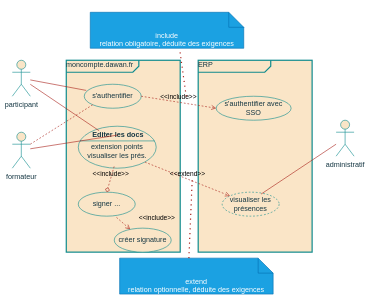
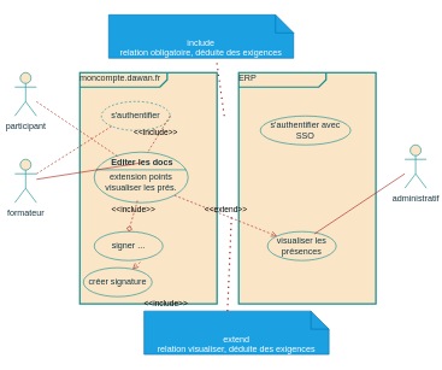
- <mxCell id="22" value="" style="endArrow=none;html=1;rounded=0;entryX=0.035;entryY=0.257;entryDx=0;entryDy=0;entryPerimeter=0;labelBackgroundColor=none;strokeColor=#A8201A;fontColor=default;" edge="1" parent="1" source="2" target="7"><mxGeometry width="50" height="50" relative="1" as="geometry"><mxPoint x="230" y="320" as="sourcePoint" /><mxPoint x="280" y="270" as="targetPoint" /></mxGeometry></mxCell>
- <mxCell id="7" value="s'authentifier" style="ellipse;whiteSpace=wrap;html=1;labelBackgroundColor=none;fillColor=#FAE5C7;strokeColor=#0F8B8D;fontColor=#143642;" vertex="1" parent="1"><mxGeometry x="140" y="140" width="95" height="40" as="geometry" /></mxCell>
+ <mxCell id="7" value="s'authentifier" style="ellipse;whiteSpace=wrap;html=1;labelBackgroundColor=none;fillColor=#FAE5C7;strokeColor=#0F8B8D;fontColor=#143642;dashed=1;" vertex="1" parent="1"><mxGeometry x="140" y="140" width="95" height="40" as="geometry" /></mxCell>
- <mxCell id="9" value="&amp;lt;&amp;lt;include&amp;gt;&amp;gt;" style="html=1;verticalAlign=bottom;labelBackgroundColor=none;endArrow=open;endFill=0;dashed=1;rounded=0;exitX=1;exitY=0.5;exitDx=0;exitDy=0;entryX=0;entryY=0.5;entryDx=0;entryDy=0;strokeColor=#A8201A;fontColor=default;" edge="1" parent="1" source="7" target="8"><mxGeometry width="160" relative="1" as="geometry"><mxPoint x="240" y="250" as="sourcePoint" /><mxPoint x="400" y="250" as="targetPoint" /></mxGeometry></mxCell>
+ <mxCell id="9" value="&amp;lt;&amp;lt;include&amp;gt;&amp;gt;" style="html=1;verticalAlign=bottom;labelBackgroundColor=none;endArrow=open;endFill=0;dashed=1;rounded=0;exitX=1;exitY=0.5;exitDx=0;exitDy=0;strokeColor=#A8201A;fontColor=default;" edge="1" parent="1" source="7" target="13"><mxGeometry width="160" relative="1" as="geometry"><mxPoint x="240" y="250" as="sourcePoint" /><mxPoint x="400" y="250" as="targetPoint" /></mxGeometry></mxCell>
- <mxCell id="25" value="" style="endArrow=none;html=1;rounded=0;entryX=0.267;entryY=0.107;entryDx=0;entryDy=0;entryPerimeter=0;labelBackgroundColor=none;strokeColor=#A8201A;fontColor=default;" edge="1" parent="1" source="2" target="12"><mxGeometry width="50" height="50" relative="1" as="geometry"><mxPoint x="80" y="120" as="sourcePoint" /><mxPoint x="173" y="137" as="targetPoint" /></mxGeometry></mxCell>
+ <mxCell id="25" value="" style="endArrow=none;html=1;rounded=0;entryX=0.267;entryY=0.107;entryDx=0;entryDy=0;entryPerimeter=0;labelBackgroundColor=none;strokeColor=#A8201A;fontColor=default;dashed=1;" edge="1" parent="1" source="2" target="12"><mxGeometry width="50" height="50" relative="1" as="geometry"><mxPoint x="80" y="120" as="sourcePoint" /><mxPoint x="173" y="137" as="targetPoint" /></mxGeometry></mxCell>
- <mxCell id="18" value="visualiser les présences" style="ellipse;whiteSpace=wrap;html=1;labelBackgroundColor=none;fillColor=#FAE5C7;strokeColor=#0F8B8D;fontColor=#143642;dashed=1;" vertex="1" parent="1"><mxGeometry x="370" y="320" width="95" height="40" as="geometry" /></mxCell>
+ <mxCell id="18" value="visualiser les présences" style="ellipse;whiteSpace=wrap;html=1;labelBackgroundColor=none;fillColor=#FAE5C7;strokeColor=#0F8B8D;fontColor=#143642;" vertex="1" parent="1"><mxGeometry x="370" y="320" width="95" height="40" as="geometry" /></mxCell>
- <mxCell id="16" value="créer signature" style="ellipse;whiteSpace=wrap;html=1;labelBackgroundColor=none;fillColor=#FAE5C7;strokeColor=#0F8B8D;fontColor=#143642;" vertex="1" parent="1"><mxGeometry x="190" y="380" width="95" height="40" as="geometry" /></mxCell>
+ <mxCell id="16" value="créer signature" style="ellipse;whiteSpace=wrap;html=1;labelBackgroundColor=none;fillColor=#FAE5C7;strokeColor=#0F8B8D;fontColor=#143642;" vertex="1" parent="1"><mxGeometry x="115" y="370" width="95" height="40" as="geometry" /></mxCell>
- <mxCell id="20" value="&lt;div&gt;extend&lt;/div&gt;&lt;div align=&quot;left&quot;&gt;relation optionnelle, déduite des exigences&lt;/div&gt;" style="shape=note2;boundedLbl=1;whiteSpace=wrap;html=1;size=25;verticalAlign=top;align=center;labelBackgroundColor=none;fillColor=#1ba1e2;strokeColor=#006EAF;fontColor=#ffffff;" vertex="1" parent="1"><mxGeometry x="199" y="430" width="256" height="60" as="geometry" /></mxCell>
+ <mxCell id="20" value="&lt;div&gt;extend&lt;/div&gt;&lt;div align=&quot;left&quot;&gt;relation visualiser, déduite des exigences&lt;/div&gt;" style="shape=note2;boundedLbl=1;whiteSpace=wrap;html=1;size=25;verticalAlign=top;align=center;labelBackgroundColor=none;fillColor=#1ba1e2;strokeColor=#006EAF;fontColor=#ffffff;" vertex="1" parent="1"><mxGeometry x="199" y="430" width="256" height="60" as="geometry" /></mxCell>
